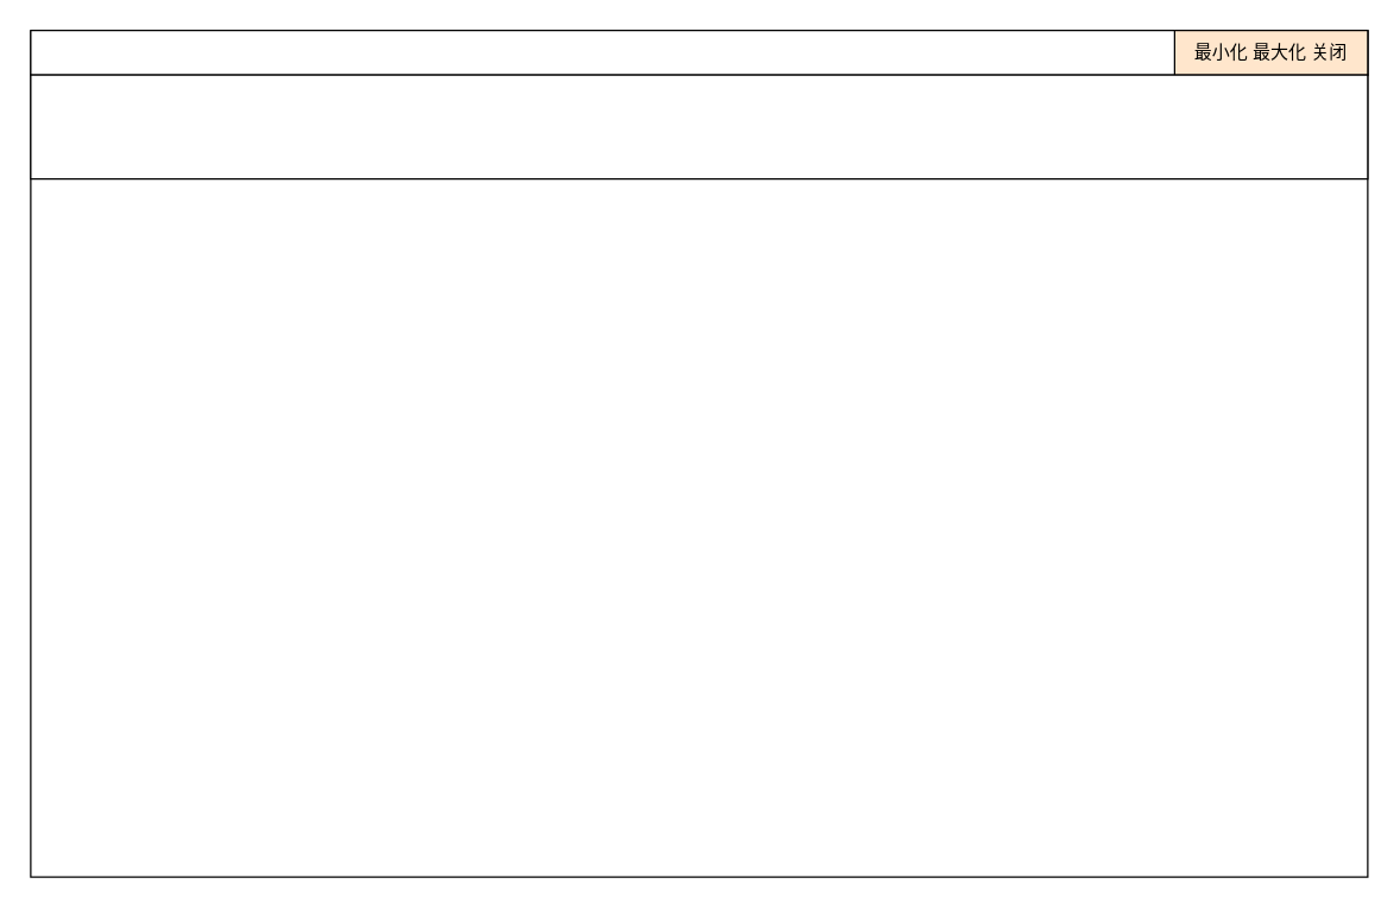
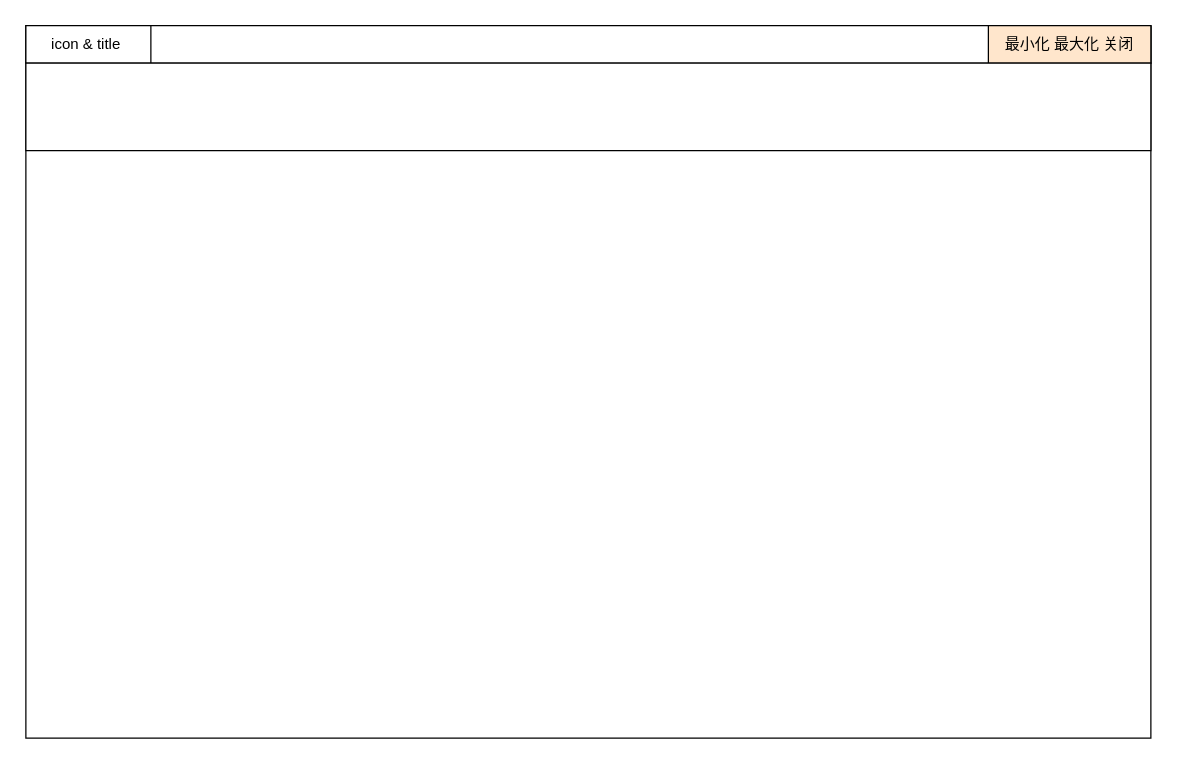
+ <mxCell id="4" value="icon &amp;amp; title&amp;nbsp;" style="rounded=0;whiteSpace=wrap;html=1;" vertex="1" parent="2"><mxGeometry width="100" height="30" as="geometry" /></mxCell>
